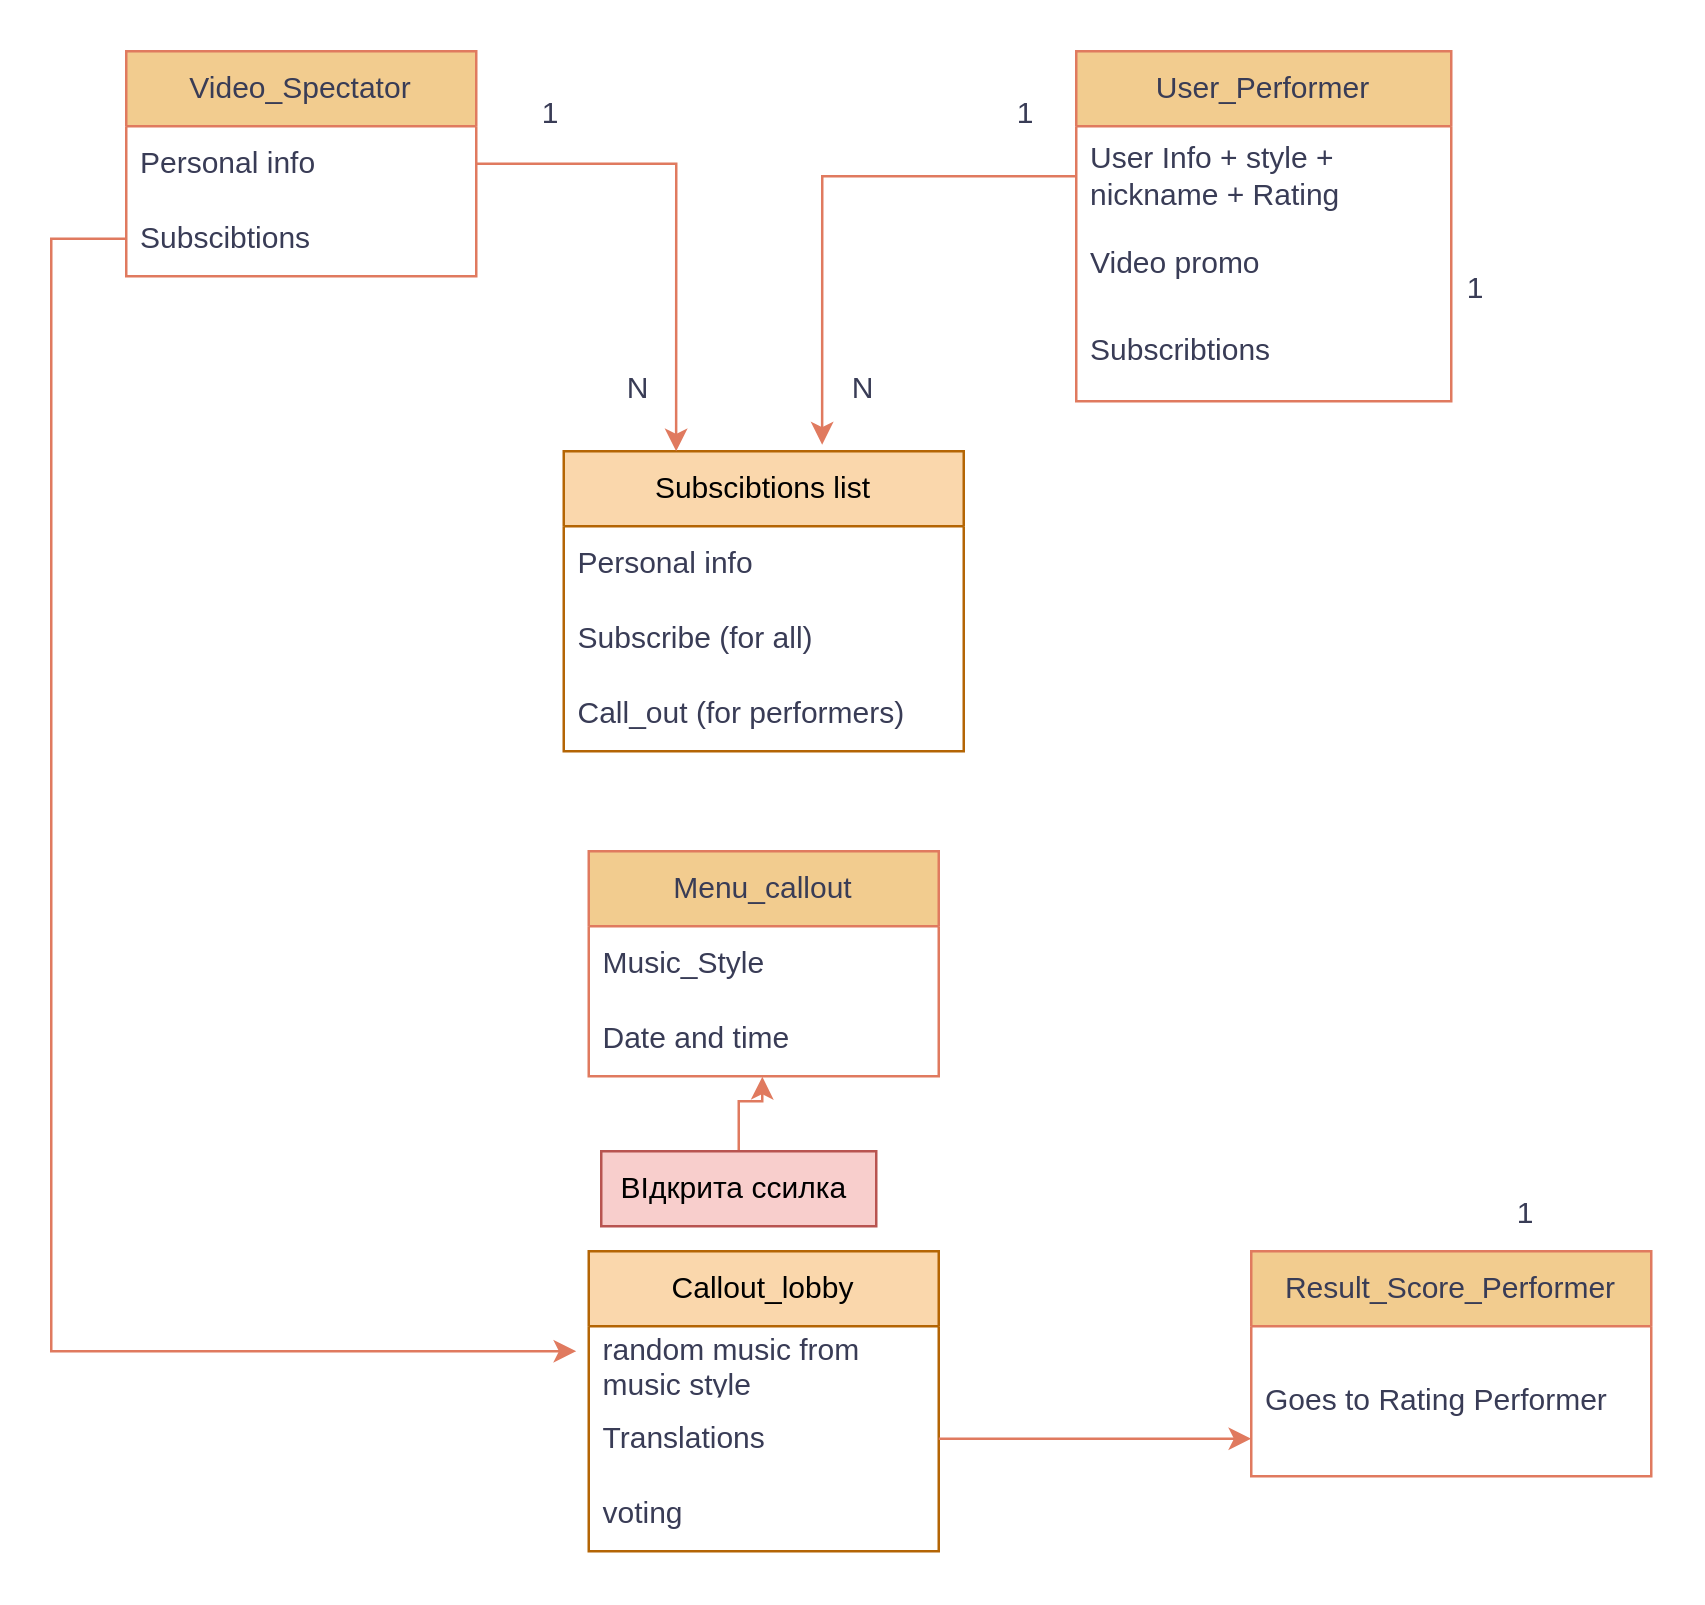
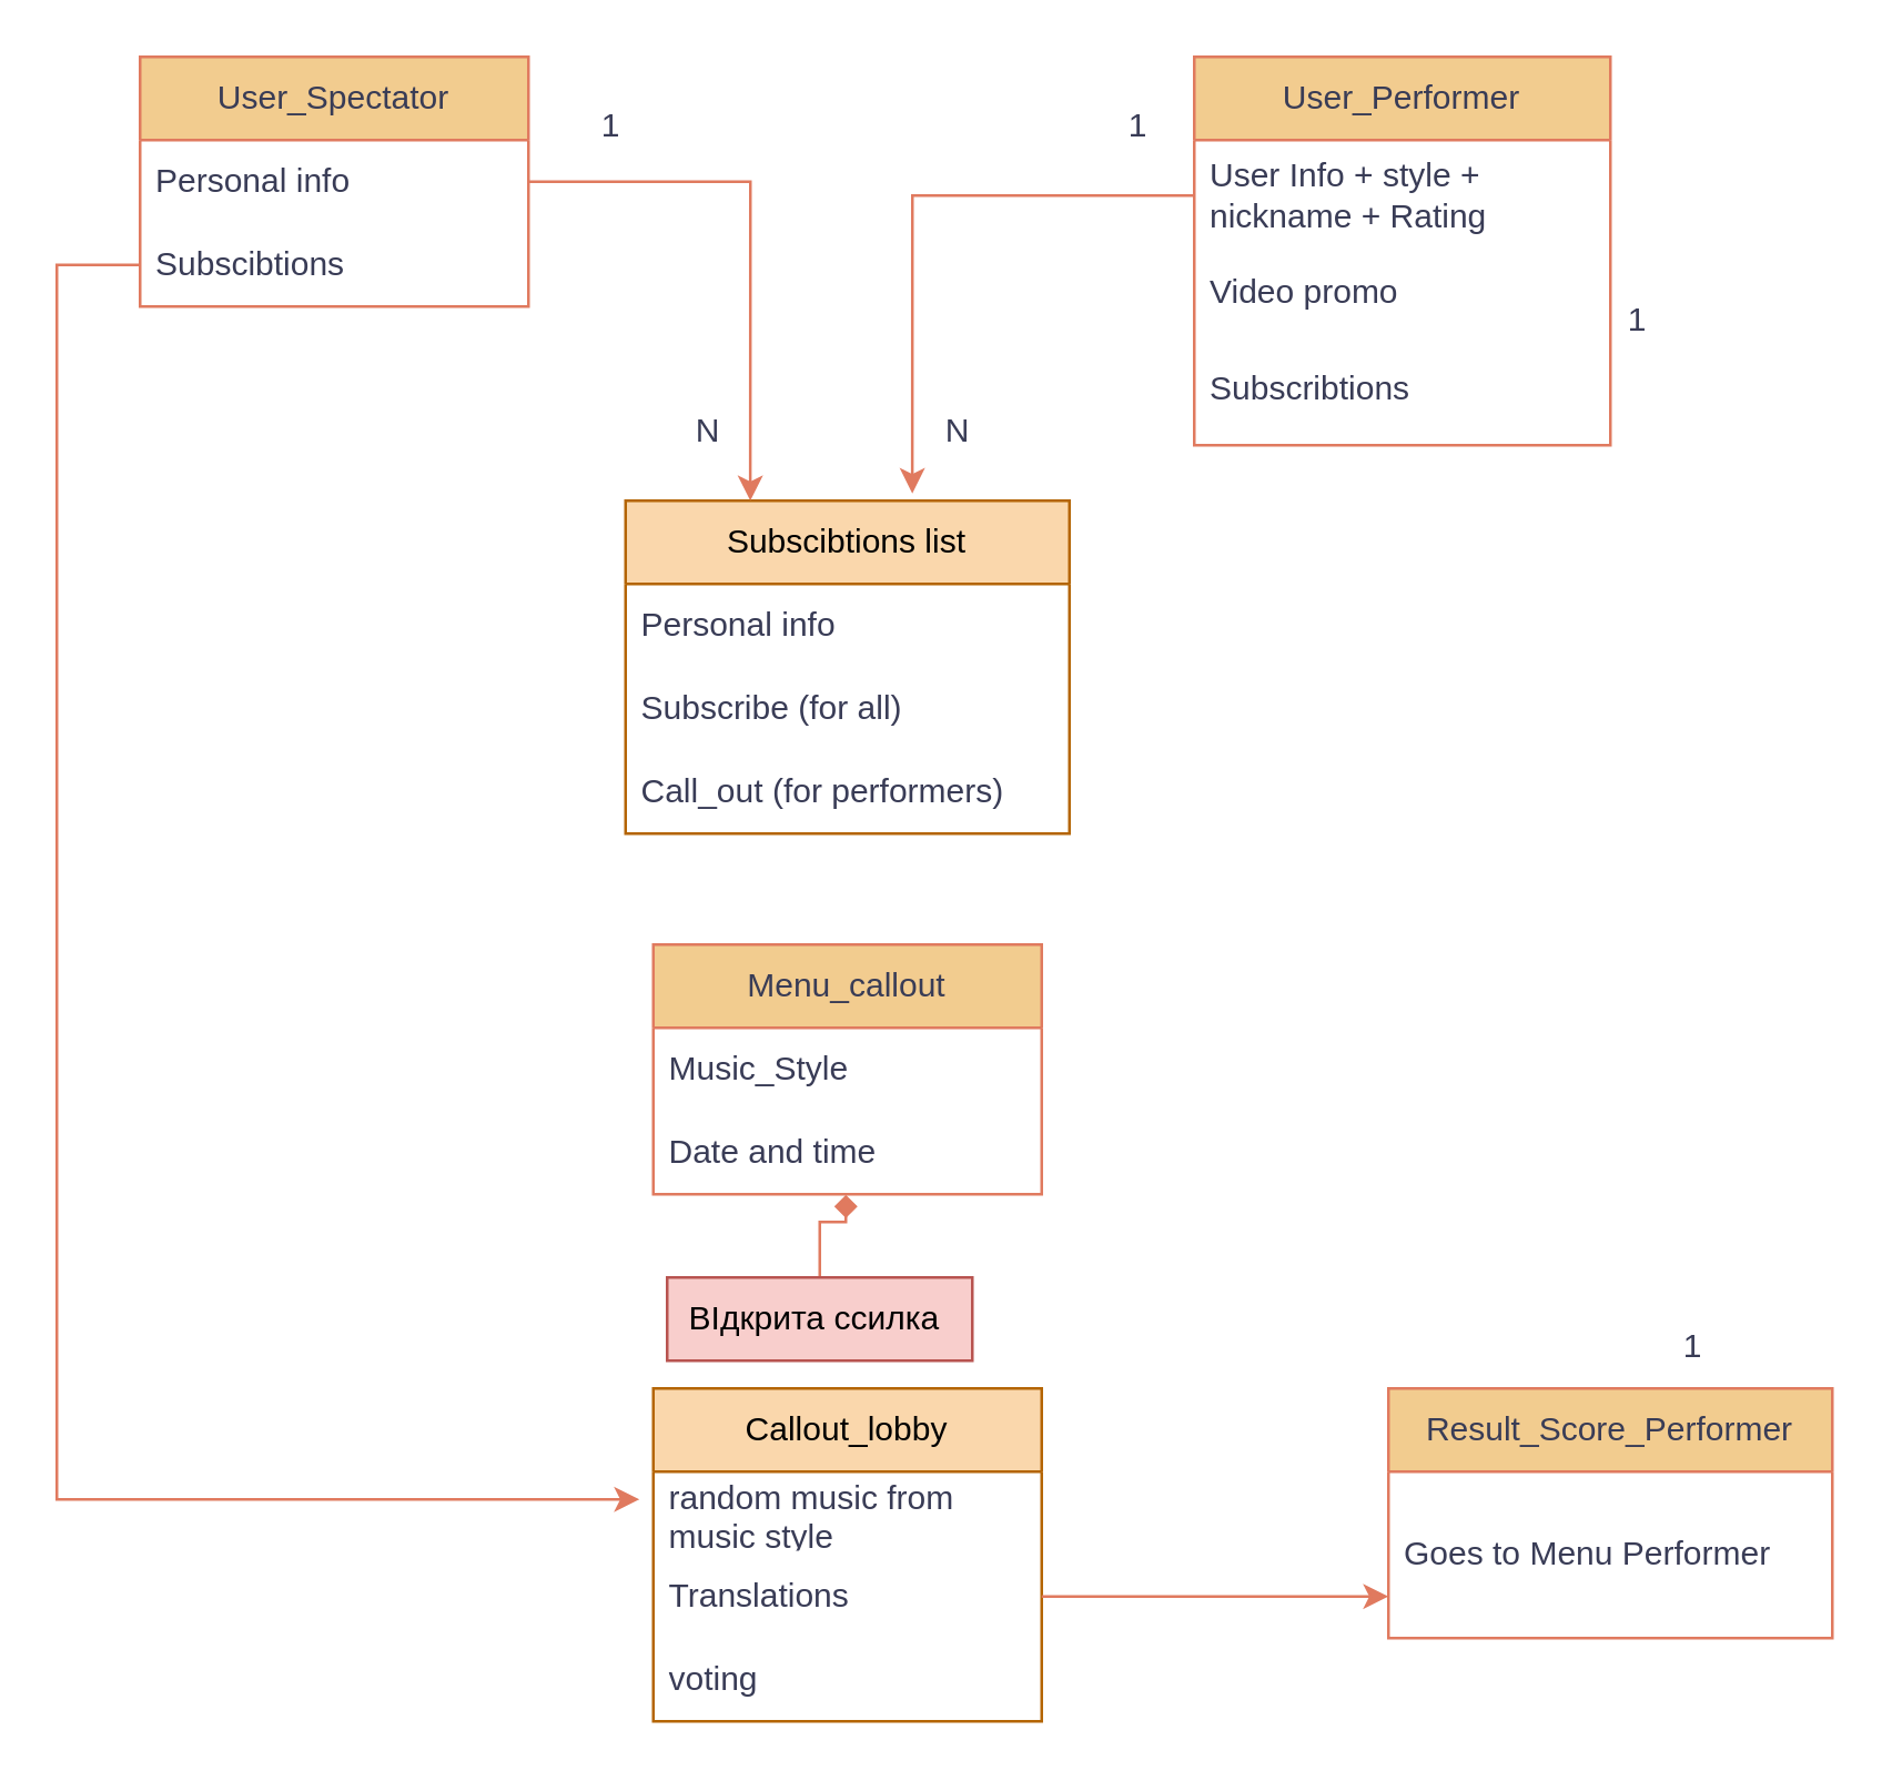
- <mxCell id="2" value="Video_Spectator" style="swimlane;fontStyle=0;childLayout=stackLayout;horizontal=1;startSize=30;horizontalStack=0;resizeParent=1;resizeParentMax=0;resizeLast=0;collapsible=1;marginBottom=0;whiteSpace=wrap;html=1;labelBackgroundColor=none;fillColor=#F2CC8F;strokeColor=#E07A5F;fontColor=#393C56;" parent="1" vertex="1"><mxGeometry x="50" y="20" width="140" height="90" as="geometry" /></mxCell>
+ <mxCell id="2" value="User_Spectator" style="swimlane;fontStyle=0;childLayout=stackLayout;horizontal=1;startSize=30;horizontalStack=0;resizeParent=1;resizeParentMax=0;resizeLast=0;collapsible=1;marginBottom=0;whiteSpace=wrap;html=1;labelBackgroundColor=none;fillColor=#F2CC8F;strokeColor=#E07A5F;fontColor=#393C56;" parent="1" vertex="1"><mxGeometry x="50" y="20" width="140" height="90" as="geometry" /></mxCell>
- <mxCell id="15" style="edgeStyle=orthogonalEdgeStyle;rounded=0;orthogonalLoop=1;jettySize=auto;html=1;strokeColor=#E07A5F;fontColor=#393C56;fillColor=#F2CC8F;entryX=0.496;entryY=1.007;entryDx=0;entryDy=0;entryPerimeter=0;" parent="1" source="16" target="23" edge="1"><mxGeometry relative="1" as="geometry"><mxPoint x="305" y="440" as="targetPoint" /></mxGeometry></mxCell>
+ <mxCell id="15" style="edgeStyle=orthogonalEdgeStyle;rounded=0;orthogonalLoop=1;jettySize=auto;html=1;strokeColor=#E07A5F;fontColor=#393C56;fillColor=#F2CC8F;entryX=0.496;entryY=1.007;entryDx=0;entryDy=0;entryPerimeter=0;endArrow=diamond;" parent="1" source="16" target="23" edge="1"><mxGeometry relative="1" as="geometry"><mxPoint x="305" y="440" as="targetPoint" /></mxGeometry></mxCell>
- <mxCell id="10" value="Goes to Rating Performer" style="text;strokeColor=none;fillColor=none;align=left;verticalAlign=middle;spacingLeft=4;spacingRight=4;overflow=hidden;points=[[0,0.5],[1,0.5]];portConstraint=eastwest;rotatable=0;whiteSpace=wrap;html=1;labelBackgroundColor=none;fontColor=#393C56;" parent="9" vertex="1"><mxGeometry y="30" width="160" height="60" as="geometry" /></mxCell>
+ <mxCell id="10" value="Goes to Menu Performer" style="text;strokeColor=none;fillColor=none;align=left;verticalAlign=middle;spacingLeft=4;spacingRight=4;overflow=hidden;points=[[0,0.5],[1,0.5]];portConstraint=eastwest;rotatable=0;whiteSpace=wrap;html=1;labelBackgroundColor=none;fontColor=#393C56;" parent="9" vertex="1"><mxGeometry y="30" width="160" height="60" as="geometry" /></mxCell>
